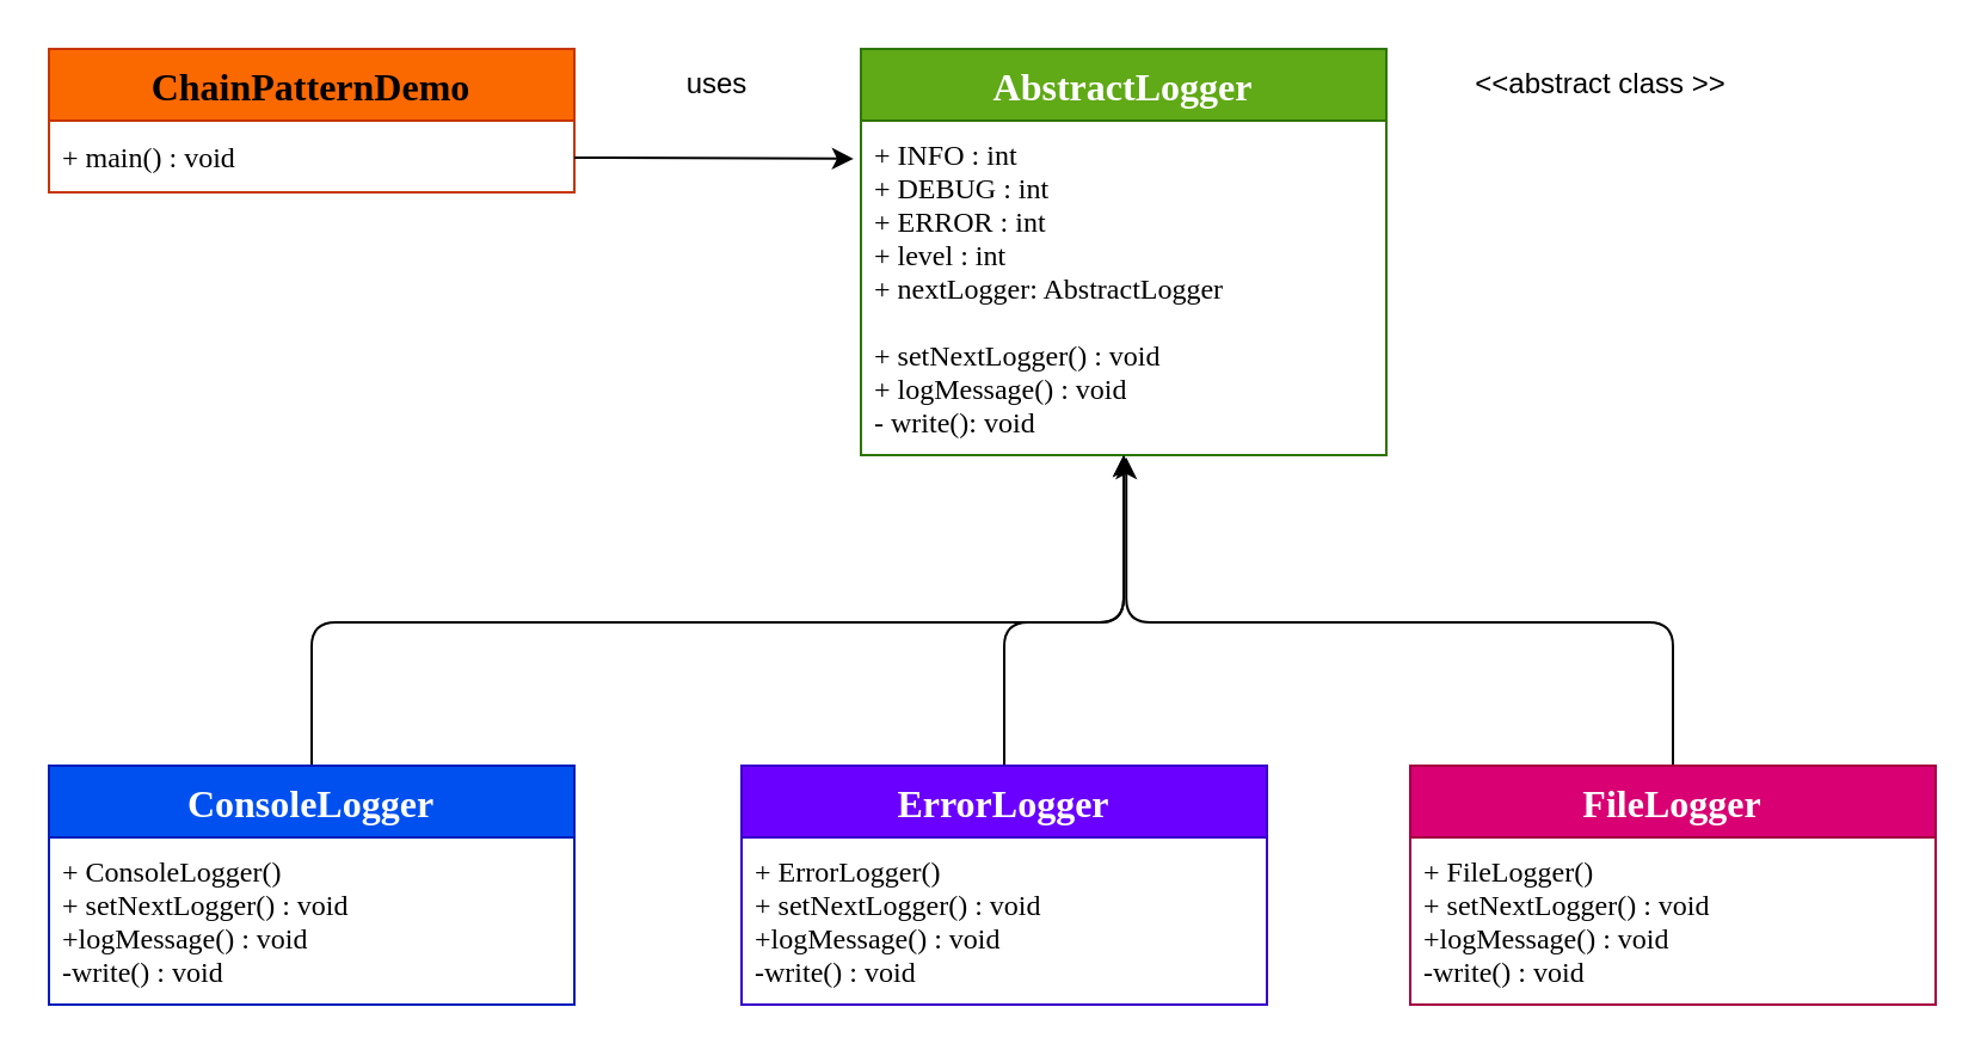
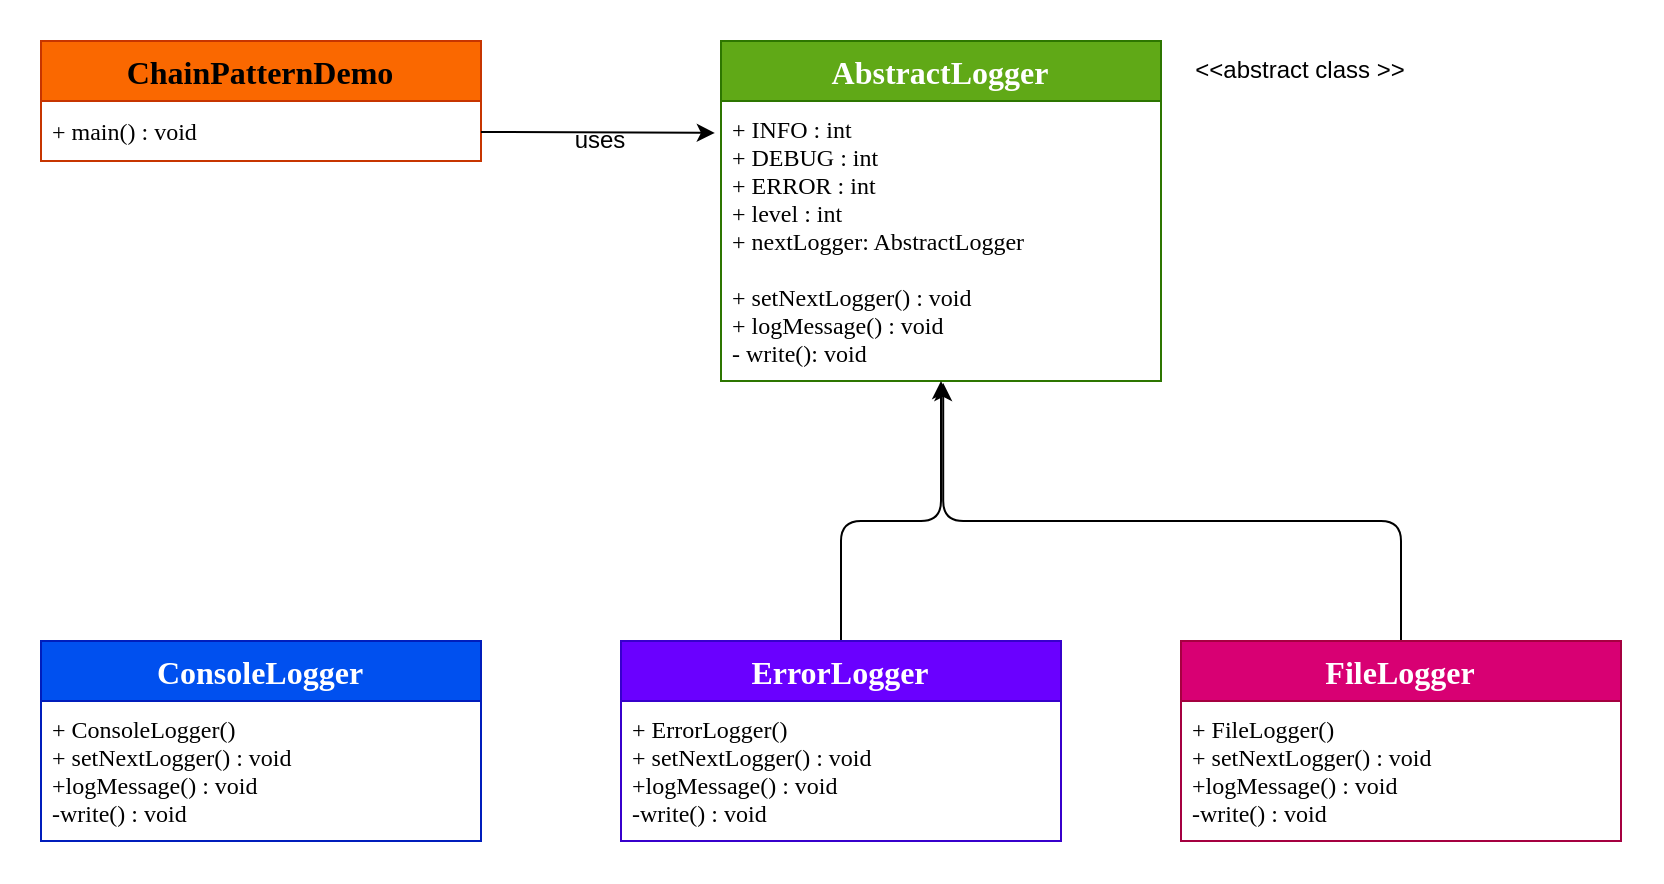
- <mxCell id="15" value="uses" style="text;html=1;strokeColor=none;fillColor=none;align=center;verticalAlign=middle;whiteSpace=wrap;rounded=0;" vertex="1" parent="1"><mxGeometry x="270" y="20" width="60" height="30" as="geometry" /></mxCell>
+ <mxCell id="15" value="uses" style="text;html=1;strokeColor=none;fillColor=none;align=center;verticalAlign=middle;whiteSpace=wrap;rounded=0;" vertex="1" parent="1"><mxGeometry x="270" y="55" width="60" height="30" as="geometry" /></mxCell>
- <mxCell id="16" value="&amp;lt;&amp;lt;abstract class &amp;gt;&amp;gt;" style="text;html=1;strokeColor=none;fillColor=none;align=center;verticalAlign=middle;whiteSpace=wrap;rounded=0;" vertex="1" parent="1"><mxGeometry x="610" y="20" width="120" height="30" as="geometry" /></mxCell>
+ <mxCell id="16" value="&amp;lt;&amp;lt;abstract class &amp;gt;&amp;gt;" style="text;html=1;strokeColor=none;fillColor=none;align=center;verticalAlign=middle;whiteSpace=wrap;rounded=0;" vertex="1" parent="1"><mxGeometry x="590" y="20" width="120" height="30" as="geometry" /></mxCell>
- <mxCell id="6" style="edgeStyle=orthogonalEdgeStyle;html=1;entryX=0.5;entryY=1;entryDx=0;entryDy=0;" edge="1" parent="1" source="7" target="2"><mxGeometry relative="1" as="geometry"><mxPoint x="470" y="200" as="targetPoint" /><Array as="points"><mxPoint x="130" y="260" /><mxPoint x="470" y="260" /></Array></mxGeometry></mxCell>
